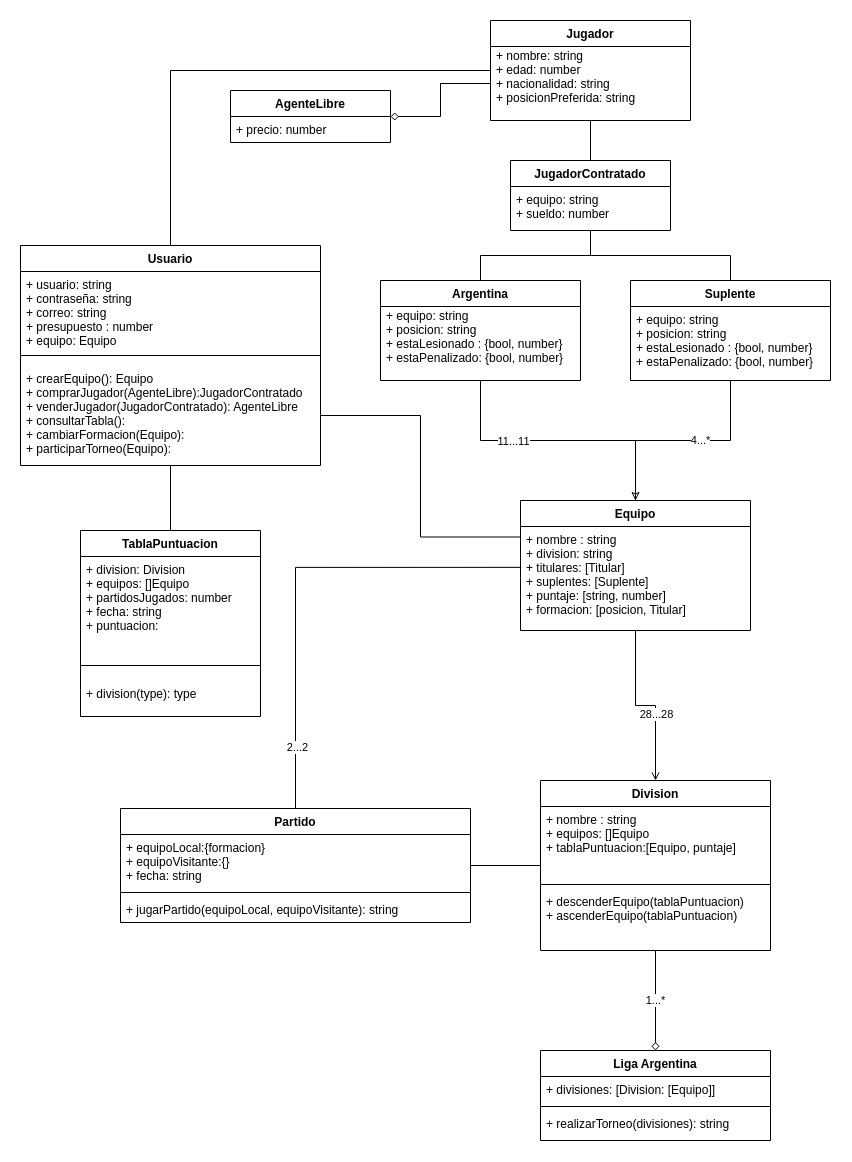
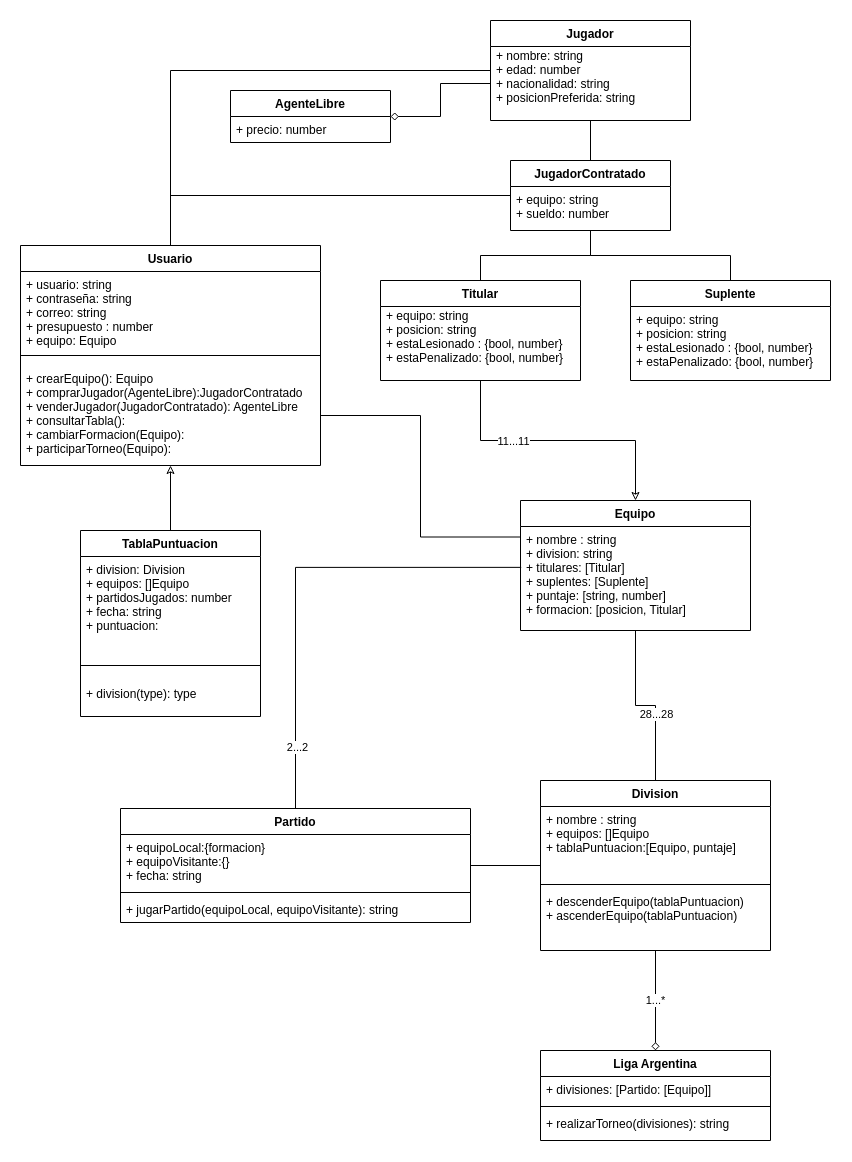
+ <mxCell id="44" style="edgeStyle=orthogonalEdgeStyle;rounded=0;orthogonalLoop=1;jettySize=auto;html=1;endArrow=none;endFill=0;" edge="1" parent="1" source="45" target="7"><mxGeometry relative="1" as="geometry" /></mxCell>
- <mxCell id="26" value="Argentina" style="swimlane;fontStyle=1;align=center;verticalAlign=middle;childLayout=stackLayout;horizontal=1;startSize=26;horizontalStack=0;resizeParent=1;resizeParentMax=0;resizeLast=0;collapsible=1;marginBottom=0;" vertex="1" parent="1"><mxGeometry x="380" y="280" width="200" height="100" as="geometry" /></mxCell>
+ <mxCell id="26" value="Titular" style="swimlane;fontStyle=1;align=center;verticalAlign=middle;childLayout=stackLayout;horizontal=1;startSize=26;horizontalStack=0;resizeParent=1;resizeParentMax=0;resizeLast=0;collapsible=1;marginBottom=0;" vertex="1" parent="1"><mxGeometry x="380" y="280" width="200" height="100" as="geometry" /></mxCell>
- <mxCell id="18" style="edgeStyle=orthogonalEdgeStyle;rounded=0;orthogonalLoop=1;jettySize=auto;html=1;endArrow=none;endFill=0;" edge="1" parent="1" source="21" target="32"><mxGeometry relative="1" as="geometry" /></mxCell>
- <mxCell id="19" value="4...*" style="edgeLabel;html=1;align=center;verticalAlign=middle;resizable=0;points=[];" vertex="1" connectable="0" parent="18"><mxGeometry x="-0.15" y="-1" relative="1" as="geometry"><mxPoint as="offset" /></mxGeometry></mxCell>
- <mxCell id="47" style="edgeStyle=orthogonalEdgeStyle;rounded=0;orthogonalLoop=1;jettySize=auto;html=1;labelBackgroundColor=default;endArrow=none;endFill=0;" edge="1" parent="1" source="48" target="7"><mxGeometry relative="1" as="geometry" /></mxCell>
+ <mxCell id="47" style="edgeStyle=orthogonalEdgeStyle;rounded=0;orthogonalLoop=1;jettySize=auto;html=1;labelBackgroundColor=default;endArrow=classic;endFill=0;" edge="1" parent="1" source="48" target="7"><mxGeometry relative="1" as="geometry" /></mxCell>
- <mxCell id="28" style="edgeStyle=orthogonalEdgeStyle;rounded=0;orthogonalLoop=1;jettySize=auto;html=1;endArrow=open;endFill=0;" edge="1" parent="1" source="32" target="40"><mxGeometry relative="1" as="geometry" /></mxCell>
+ <mxCell id="28" style="edgeStyle=orthogonalEdgeStyle;rounded=0;orthogonalLoop=1;jettySize=auto;html=1;endArrow=none;endFill=0;" edge="1" parent="1" source="32" target="40"><mxGeometry relative="1" as="geometry" /></mxCell>
- <mxCell id="3" value="+ divisiones: [Division: [Equipo]]&#10;" style="text;strokeColor=none;fillColor=none;align=left;verticalAlign=top;spacingLeft=4;spacingRight=4;overflow=hidden;rotatable=0;points=[[0,0.5],[1,0.5]];portConstraint=eastwest;" parent="2" vertex="1"><mxGeometry y="26" width="230" height="26" as="geometry" /></mxCell>
+ <mxCell id="3" value="+ divisiones: [Partido: [Equipo]]&#10;" style="text;strokeColor=none;fillColor=none;align=left;verticalAlign=top;spacingLeft=4;spacingRight=4;overflow=hidden;rotatable=0;points=[[0,0.5],[1,0.5]];portConstraint=eastwest;" parent="2" vertex="1"><mxGeometry y="26" width="230" height="26" as="geometry" /></mxCell>
